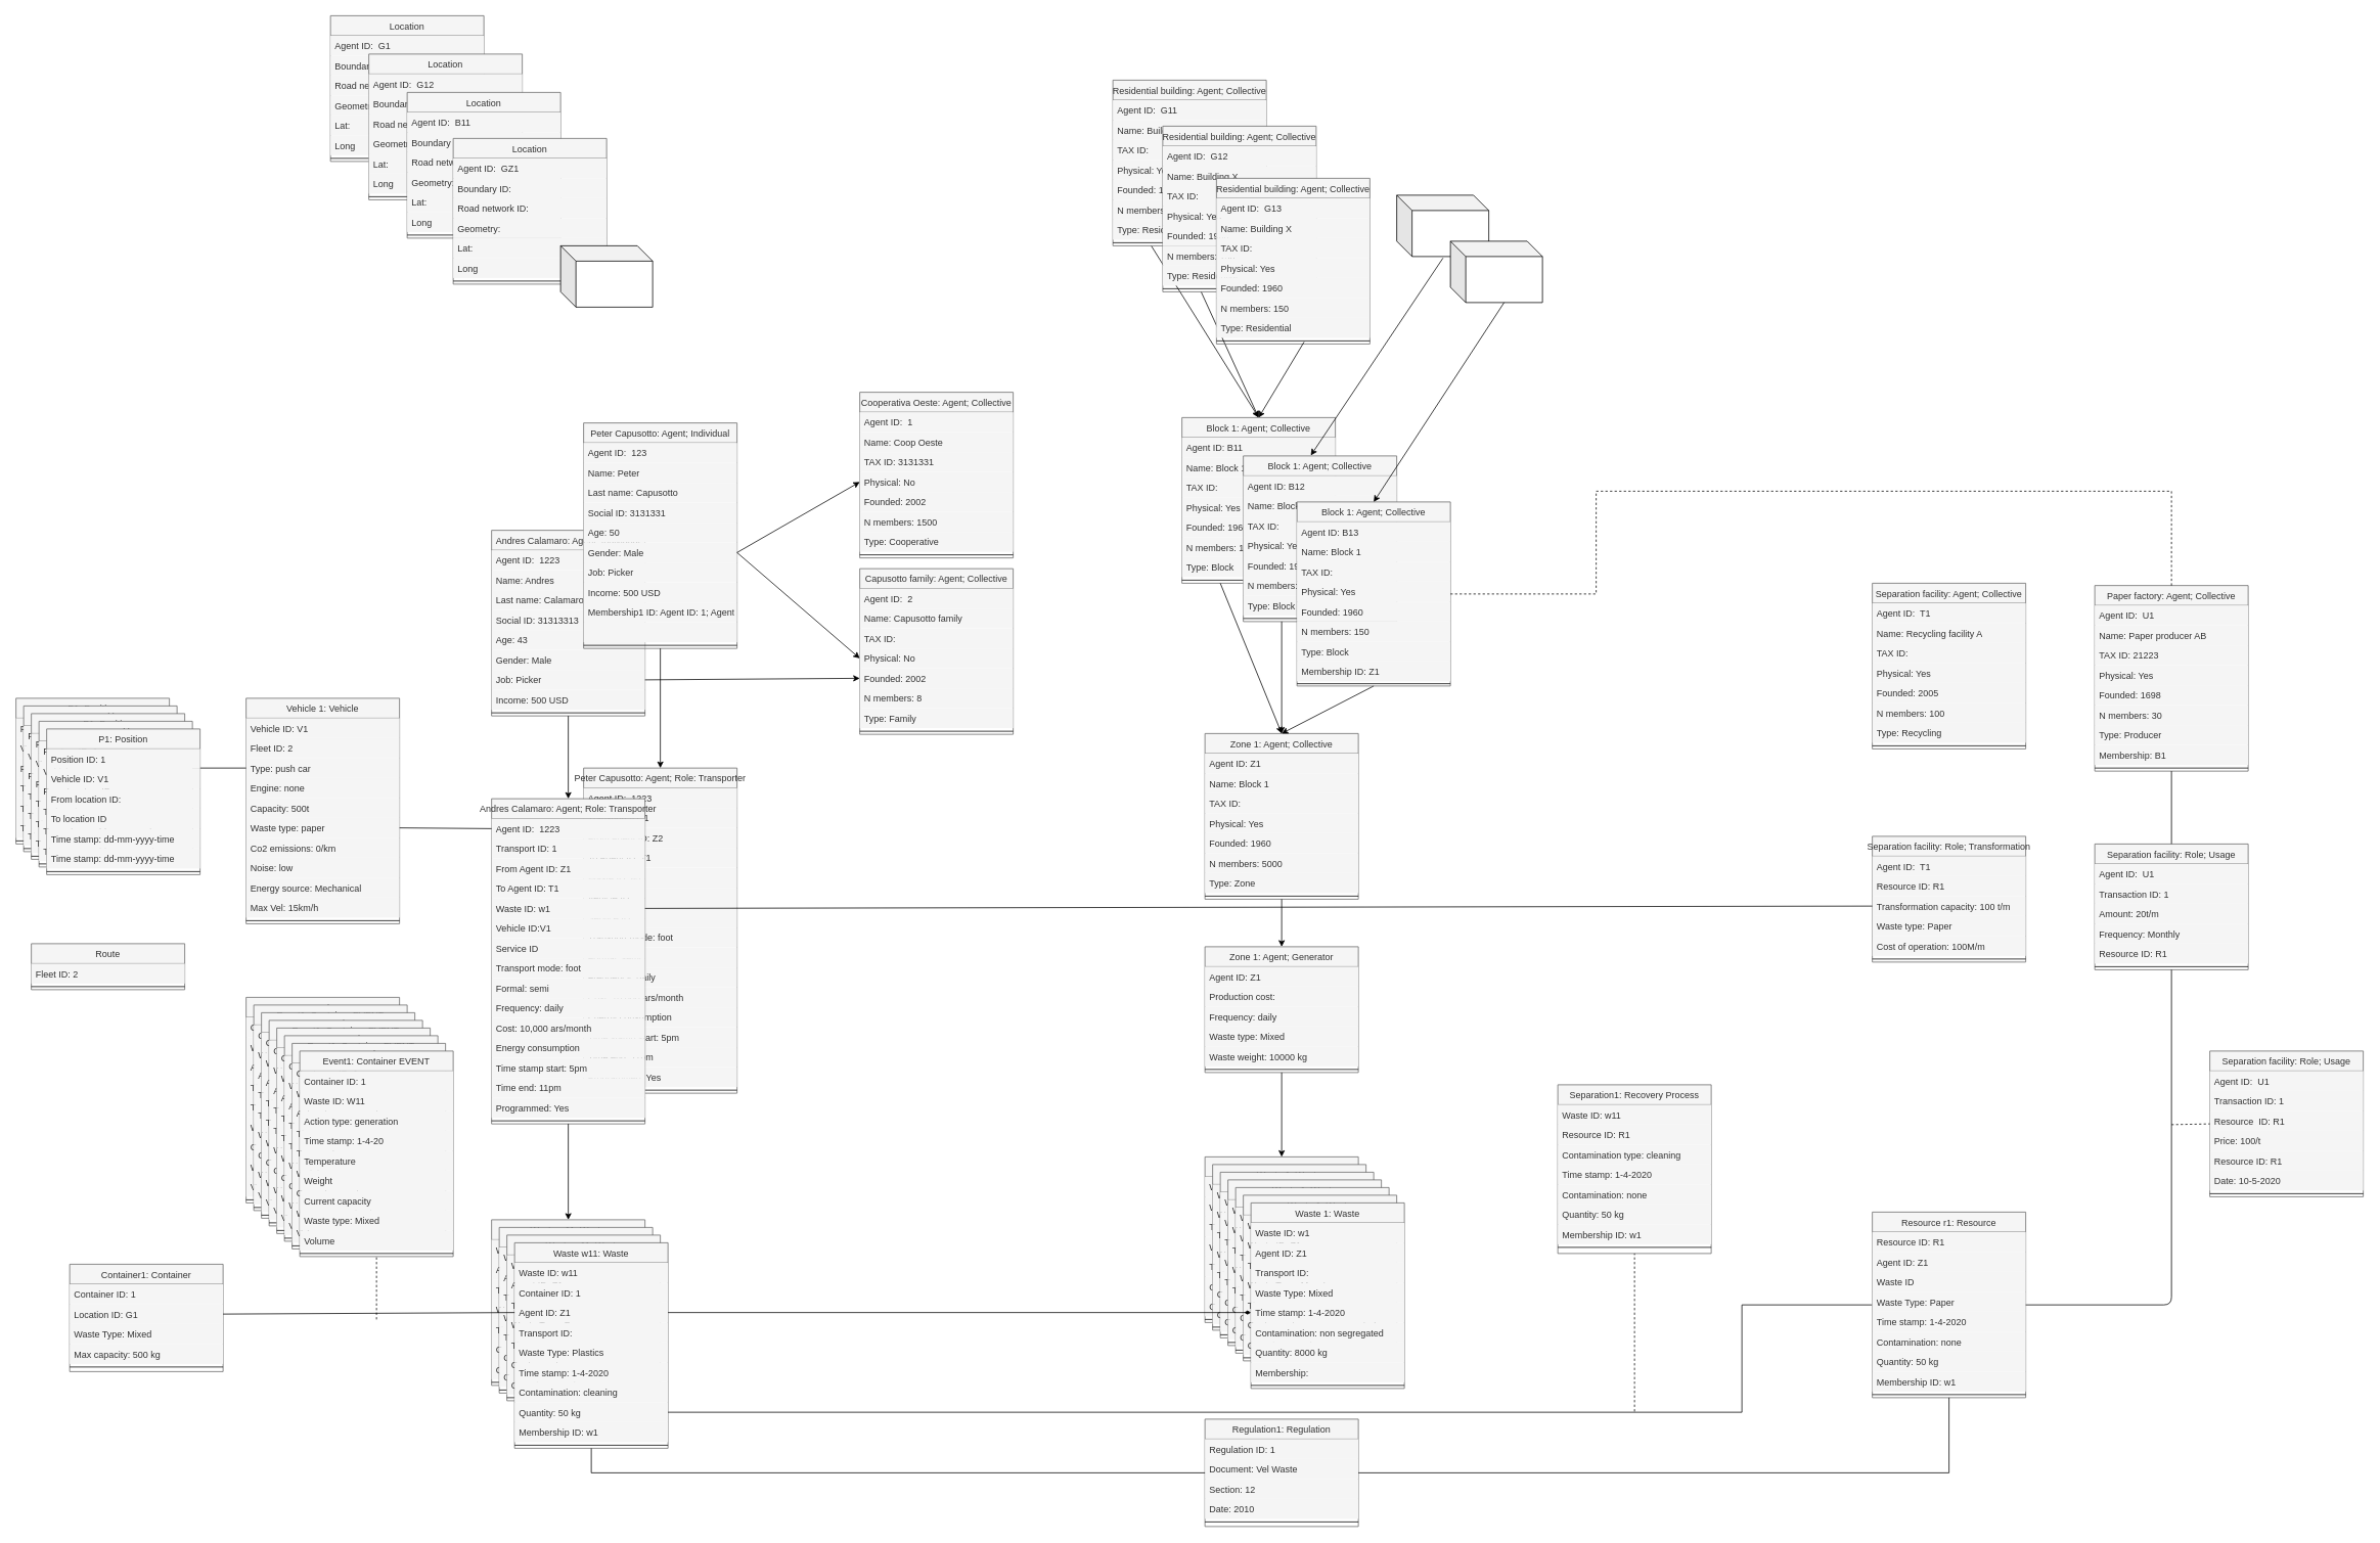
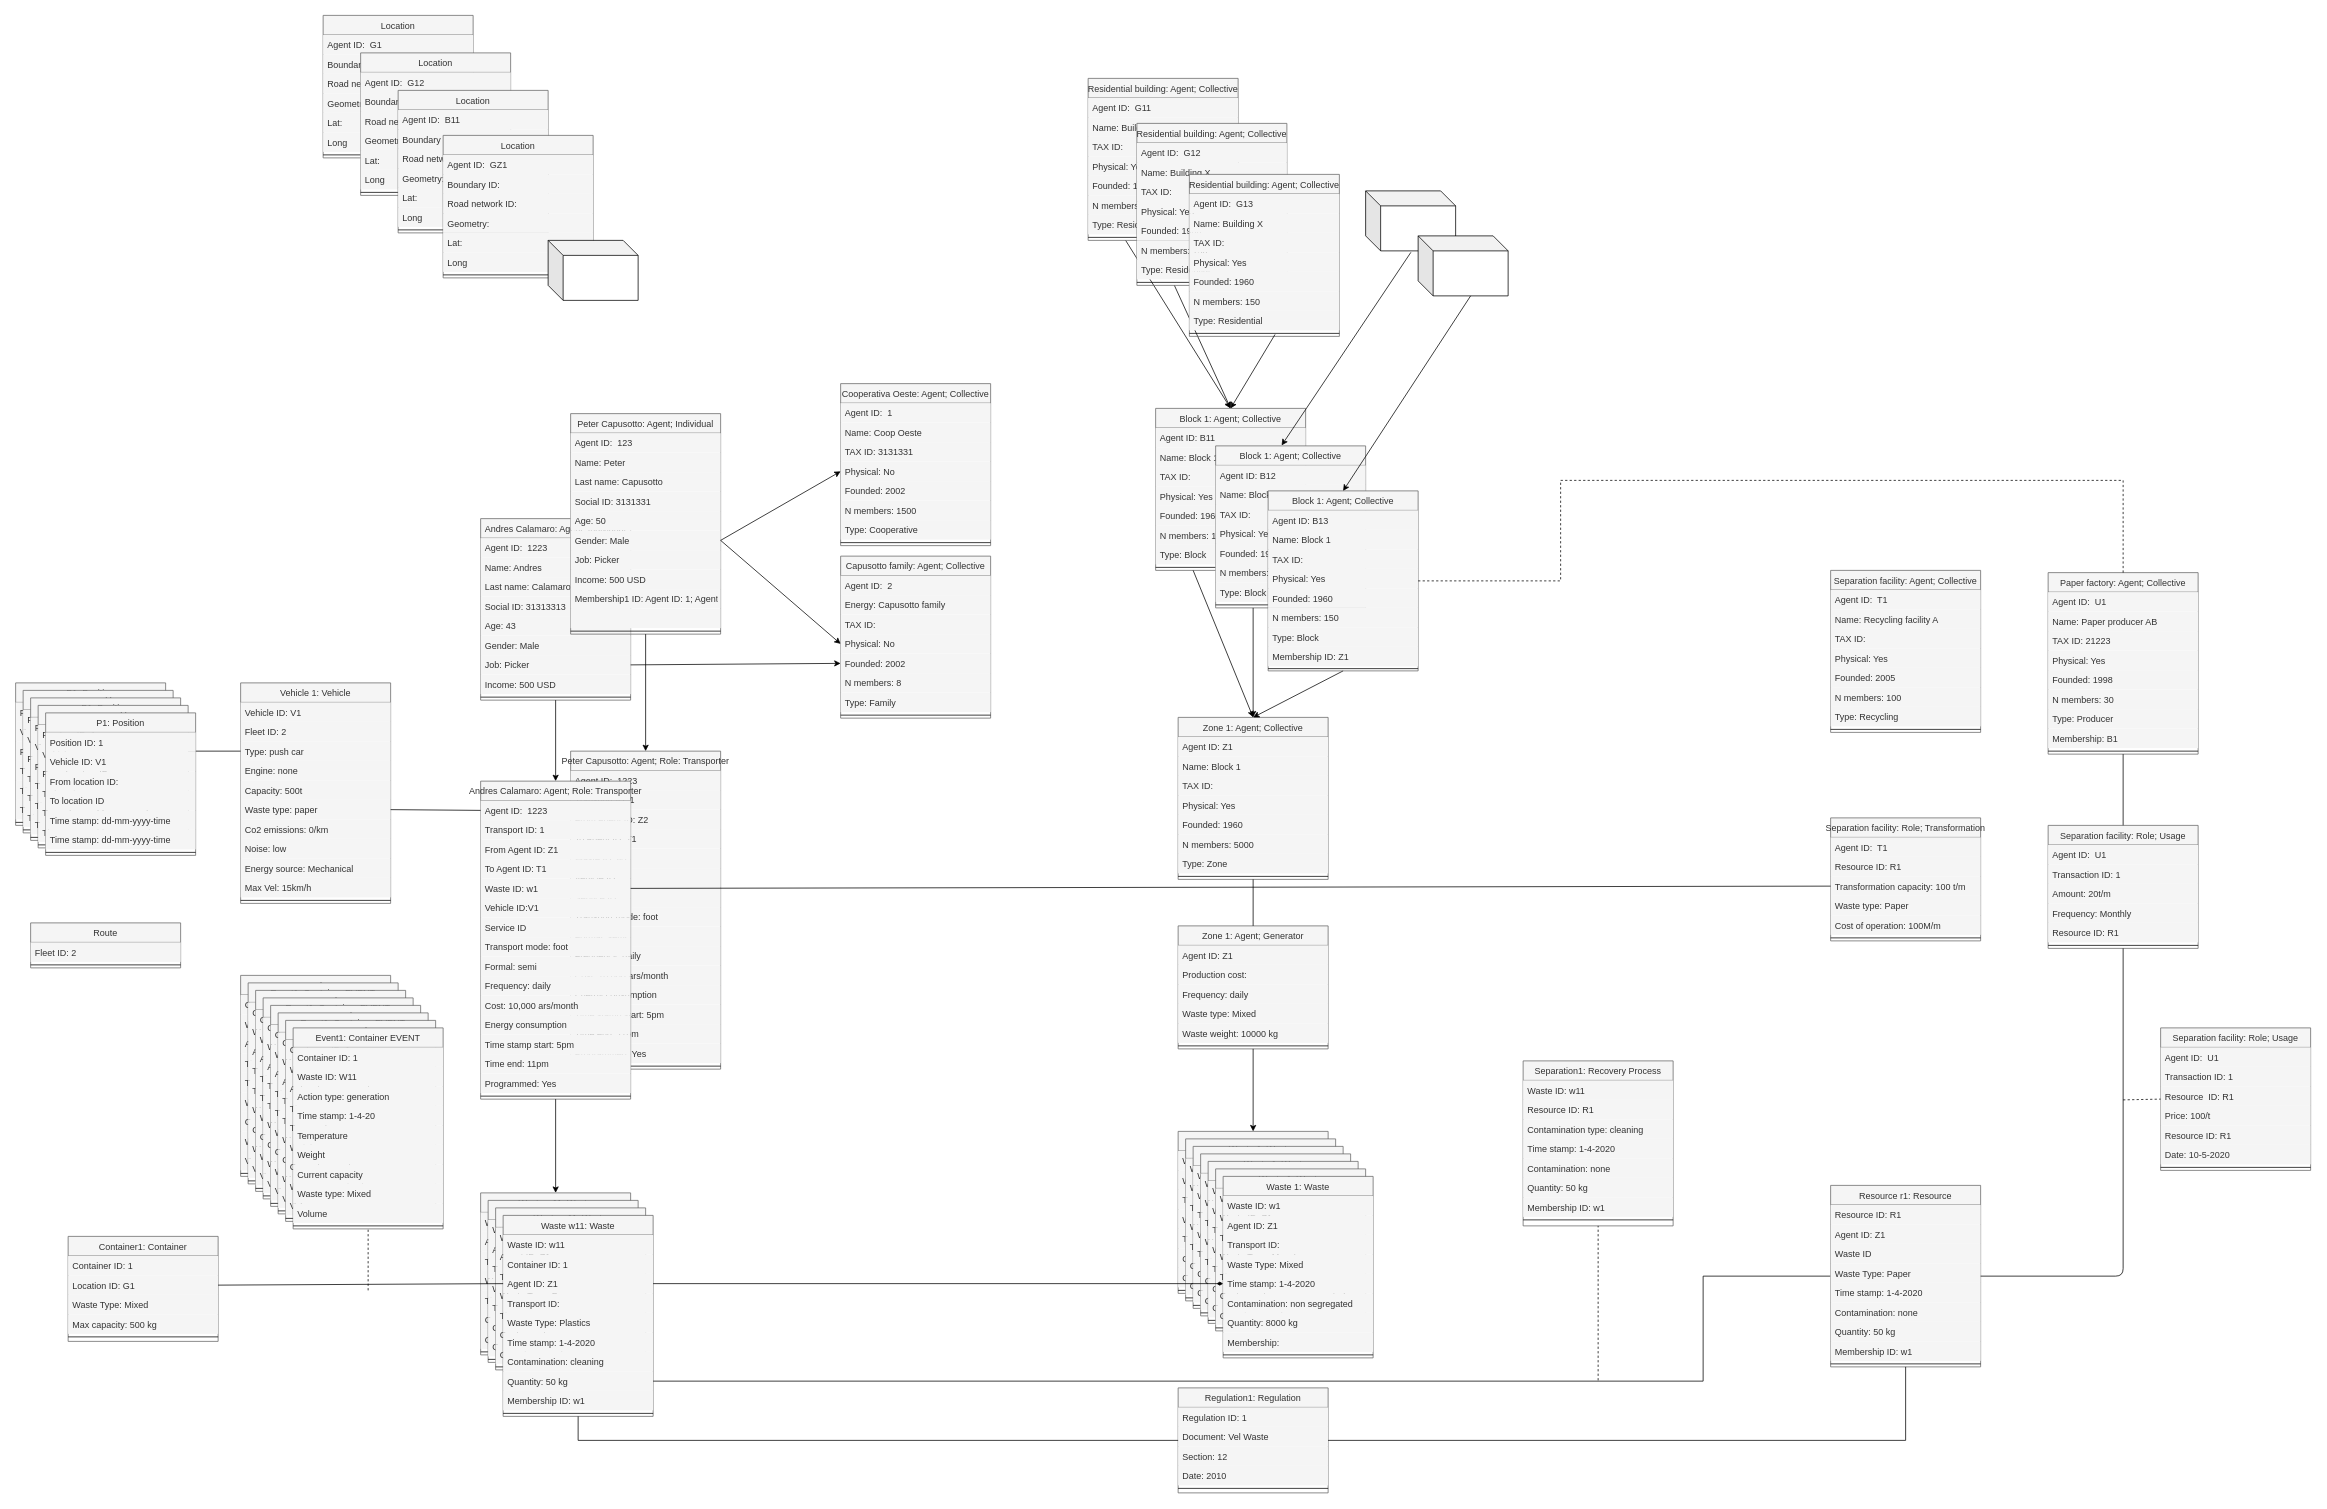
- <mxCell id="54" value="Name: Capusotto family" style="text;align=left;verticalAlign=top;spacingLeft=4;spacingRight=4;overflow=hidden;rotatable=0;points=[[0,0.5],[1,0.5]];portConstraint=eastwest;rounded=0;shadow=0;html=0;fillColor=#f5f5f5;fontColor=#333333;" parent="52" vertex="1"><mxGeometry y="52" width="200" height="26" as="geometry" /></mxCell>
+ <mxCell id="54" value="Energy: Capusotto family" style="text;align=left;verticalAlign=top;spacingLeft=4;spacingRight=4;overflow=hidden;rotatable=0;points=[[0,0.5],[1,0.5]];portConstraint=eastwest;rounded=0;shadow=0;html=0;fillColor=#f5f5f5;fontColor=#333333;" parent="52" vertex="1"><mxGeometry y="52" width="200" height="26" as="geometry" /></mxCell>
- <mxCell id="352" value="Founded: 1698" style="text;align=left;verticalAlign=top;spacingLeft=4;spacingRight=4;overflow=hidden;rotatable=0;points=[[0,0.5],[1,0.5]];portConstraint=eastwest;rounded=0;shadow=0;html=0;fillColor=#f5f5f5;fontColor=#333333;" parent="347" vertex="1"><mxGeometry y="130" width="200" height="26" as="geometry" /></mxCell>
+ <mxCell id="352" value="Founded: 1998" style="text;align=left;verticalAlign=top;spacingLeft=4;spacingRight=4;overflow=hidden;rotatable=0;points=[[0,0.5],[1,0.5]];portConstraint=eastwest;rounded=0;shadow=0;html=0;fillColor=#f5f5f5;fontColor=#333333;" parent="347" vertex="1"><mxGeometry y="130" width="200" height="26" as="geometry" /></mxCell>
- <mxCell id="195" value="" style="endArrow=classic;html=1;exitX=0.5;exitY=1;exitDx=0;exitDy=0;entryX=0.5;entryY=0;entryDx=0;entryDy=0;" parent="1" source="144" target="188" edge="1"><mxGeometry width="50" height="50" relative="1" as="geometry"><mxPoint x="2130" y="966" as="sourcePoint" /><mxPoint x="2130" y="1074" as="targetPoint" /></mxGeometry></mxCell>
+ <mxCell id="195" value="" style="endArrow=none;html=1;exitX=0.5;exitY=1;exitDx=0;exitDy=0;entryX=0.5;entryY=0;entryDx=0;entryDy=0;" parent="1" source="144" target="188" edge="1"><mxGeometry width="50" height="50" relative="1" as="geometry"><mxPoint x="2130" y="966" as="sourcePoint" /><mxPoint x="2130" y="1074" as="targetPoint" /></mxGeometry></mxCell>
